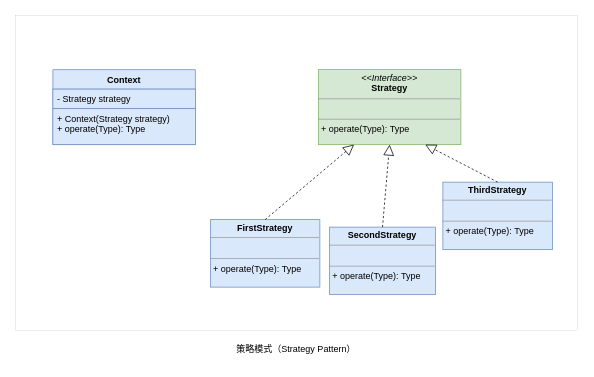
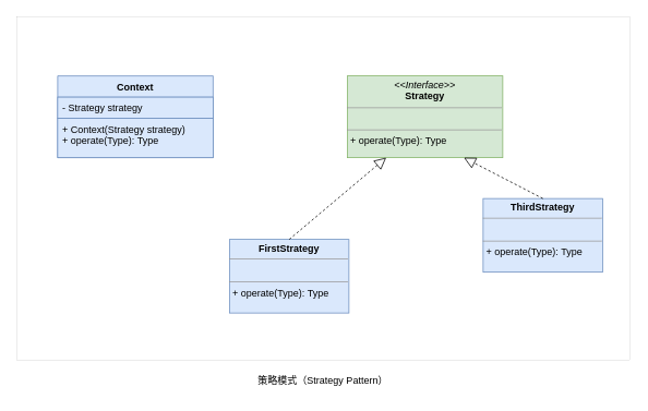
- <mxCell id="7" value="" style="endArrow=block;dashed=1;endFill=0;endSize=12;html=1;rounded=0;entryX=0.5;entryY=1;entryDx=0;entryDy=0;exitX=0.5;exitY=0;exitDx=0;exitDy=0;" parent="1" source="6" target="3" edge="1"><mxGeometry width="160" relative="1" as="geometry"><mxPoint x="144" y="92" as="sourcePoint" /><mxPoint x="304" y="92" as="targetPoint" /></mxGeometry></mxCell>
- <mxCell id="6" value="&lt;p style=&quot;margin: 0px ; margin-top: 4px ; text-align: center&quot;&gt;&lt;b&gt;SecondStrategy&lt;/b&gt;&lt;/p&gt;&lt;hr size=&quot;1&quot;&gt;&lt;p style=&quot;margin: 0px ; margin-left: 4px&quot;&gt;&lt;br&gt;&lt;/p&gt;&lt;hr size=&quot;1&quot;&gt;&lt;p style=&quot;margin: 0px ; margin-left: 4px&quot;&gt;+ operate(Type): Type&lt;br&gt;&lt;/p&gt;" style="verticalAlign=top;align=left;overflow=fill;fontSize=12;fontFamily=Helvetica;html=1;fillColor=#dae8fc;strokeColor=#6c8ebf;" parent="1" vertex="1"><mxGeometry x="439" y="302" width="141" height="90" as="geometry" /></mxCell>
